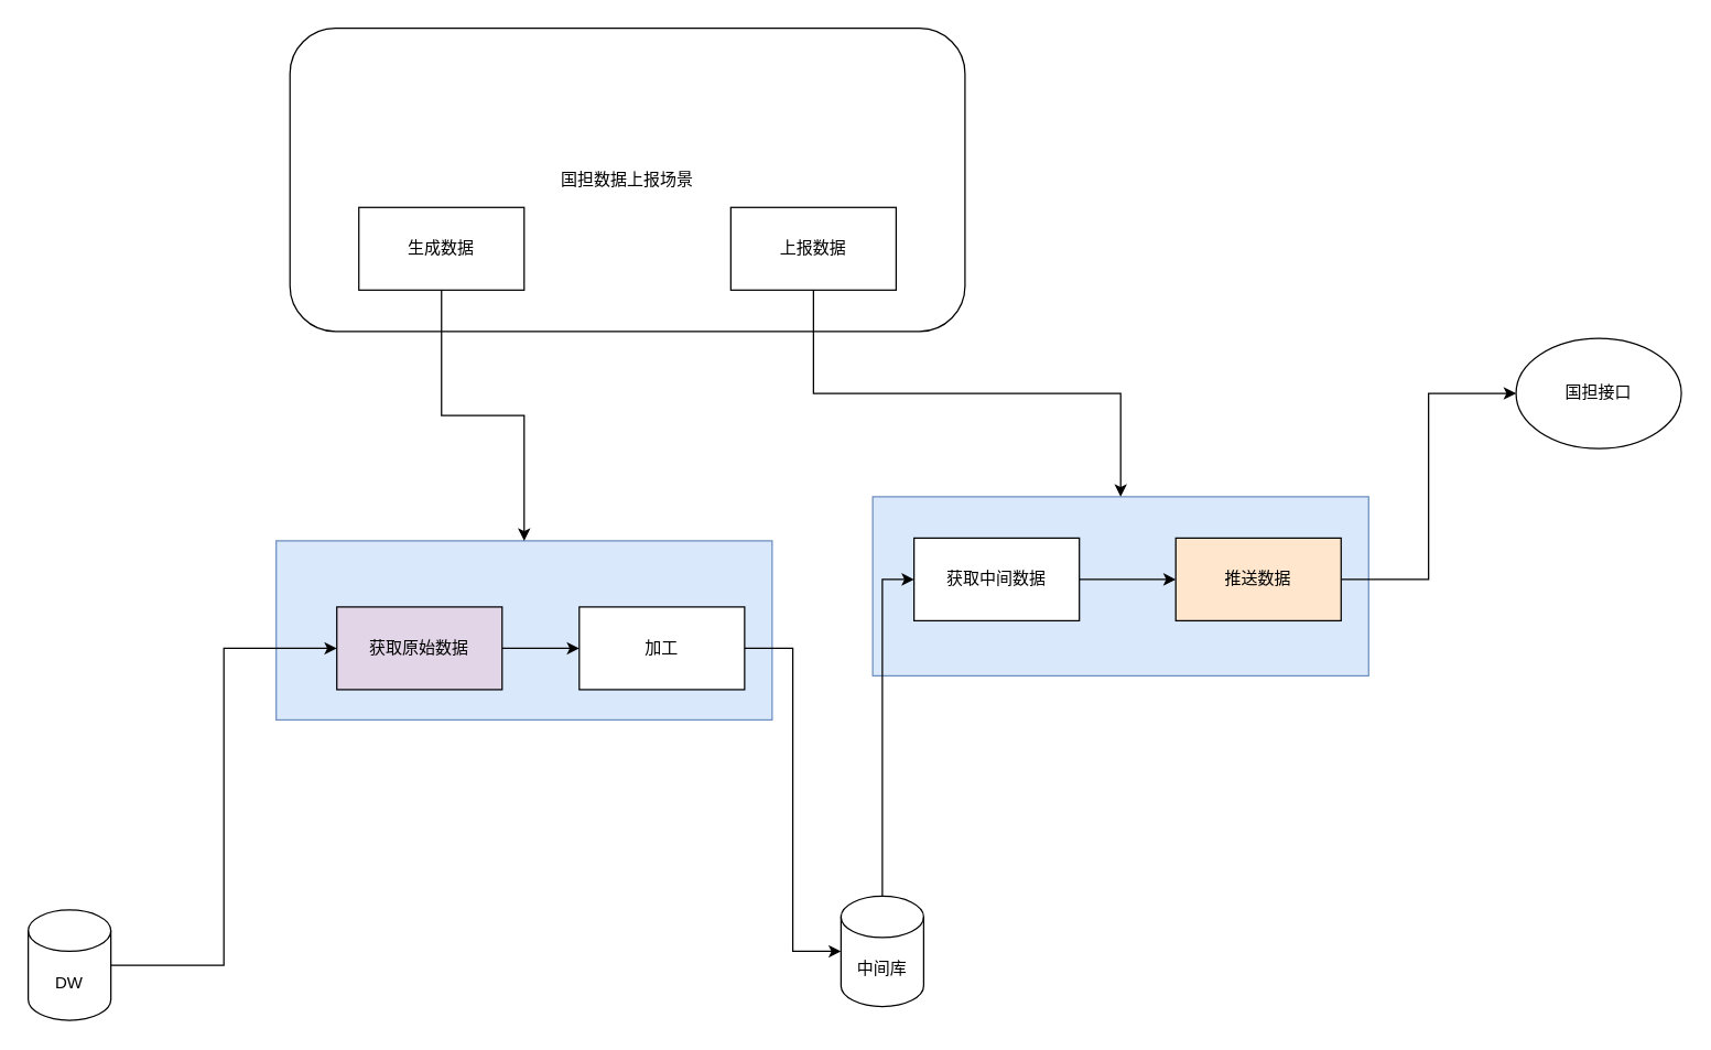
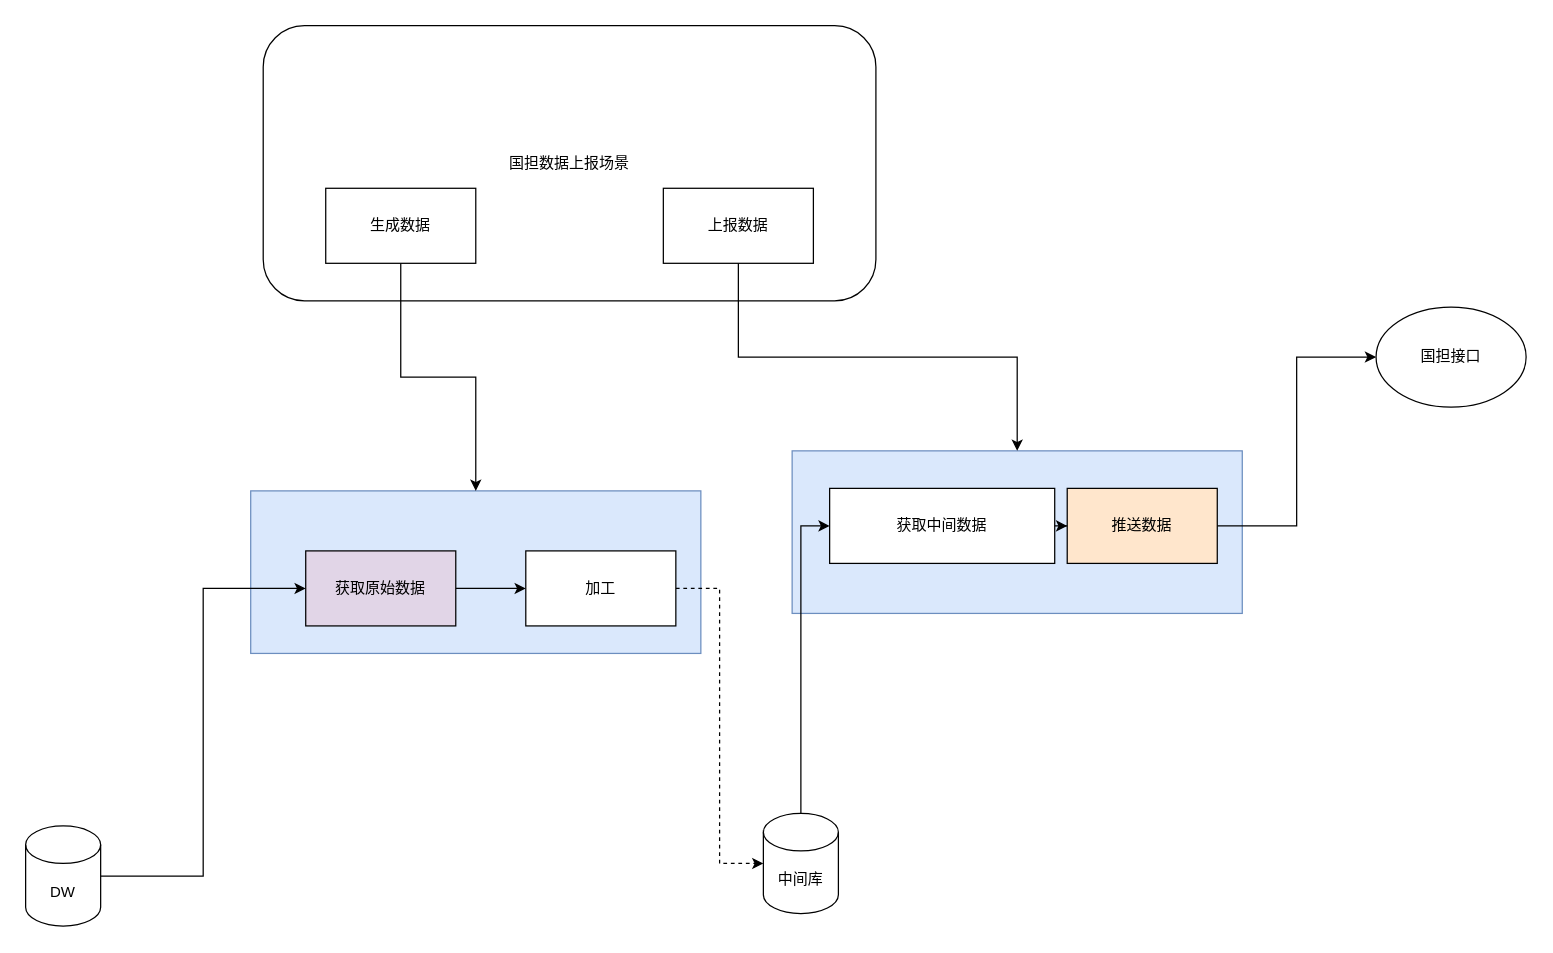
- <mxCell id="17" value="获取中间数据" style="rounded=0;whiteSpace=wrap;html=1;" vertex="1" parent="1"><mxGeometry x="663" y="390" width="120" height="60" as="geometry" /></mxCell>
+ <mxCell id="17" value="获取中间数据" style="rounded=0;whiteSpace=wrap;html=1;" vertex="1" parent="1"><mxGeometry x="663" y="390" width="180" height="60" as="geometry" /></mxCell>
- <mxCell id="11" style="edgeStyle=orthogonalEdgeStyle;rounded=0;orthogonalLoop=1;jettySize=auto;html=1;exitX=1;exitY=0.5;exitDx=0;exitDy=0;entryX=0;entryY=0.5;entryDx=0;entryDy=0;entryPerimeter=0;" edge="1" parent="1" source="12" target="14"><mxGeometry relative="1" as="geometry" /></mxCell>
+ <mxCell id="11" style="edgeStyle=orthogonalEdgeStyle;rounded=0;orthogonalLoop=1;jettySize=auto;html=1;exitX=1;exitY=0.5;exitDx=0;exitDy=0;entryX=0;entryY=0.5;entryDx=0;entryDy=0;entryPerimeter=0;dashed=1;" edge="1" parent="1" source="12" target="14"><mxGeometry relative="1" as="geometry" /></mxCell>
